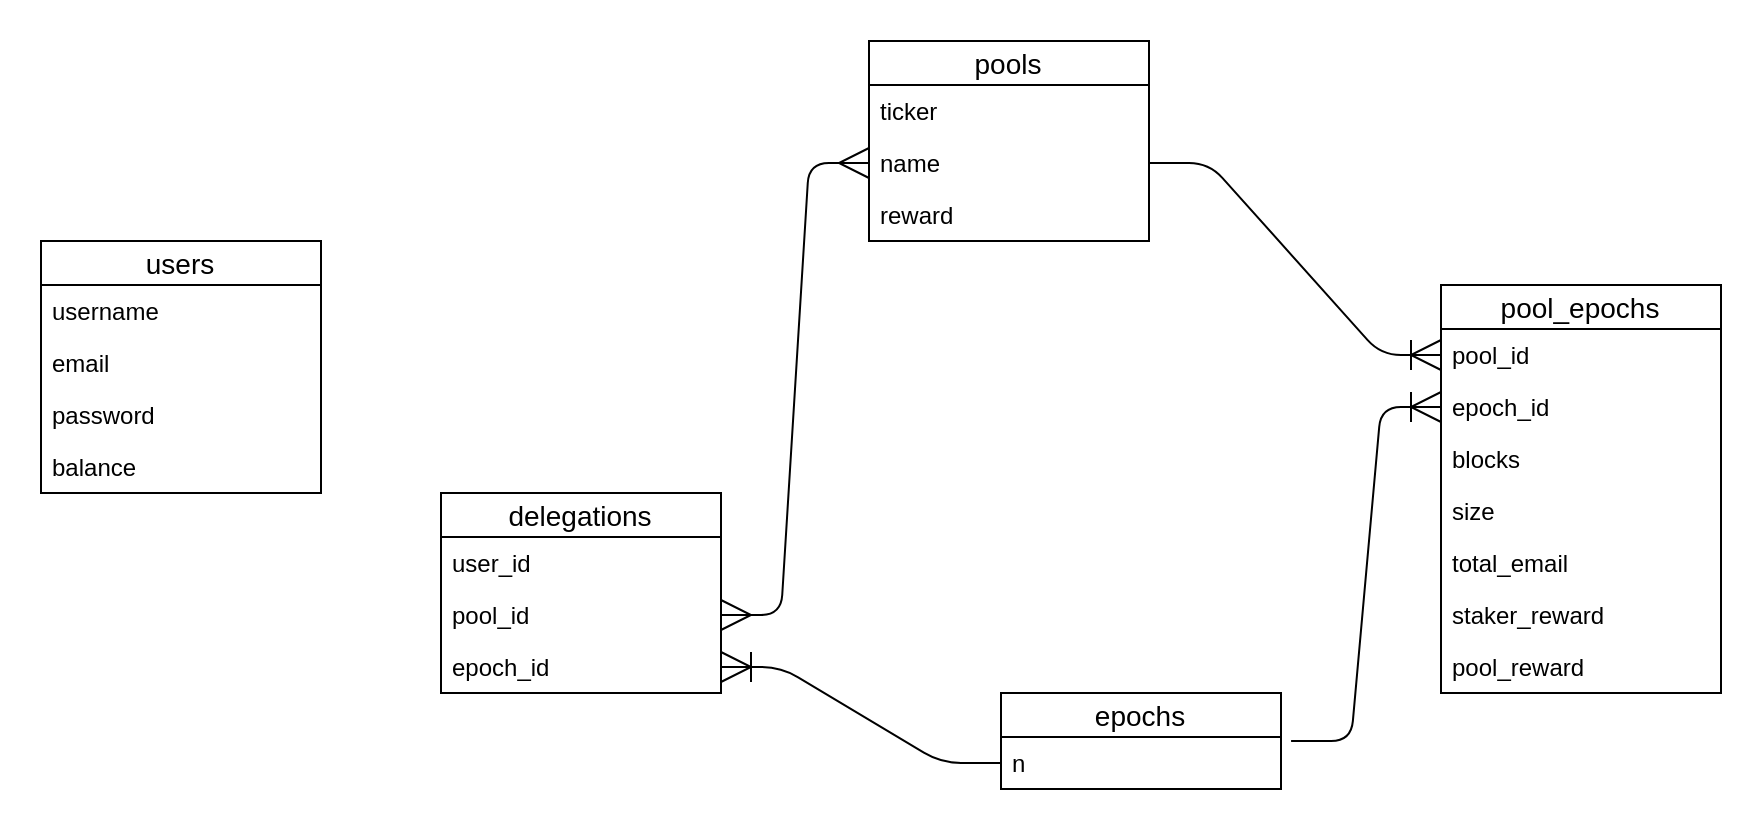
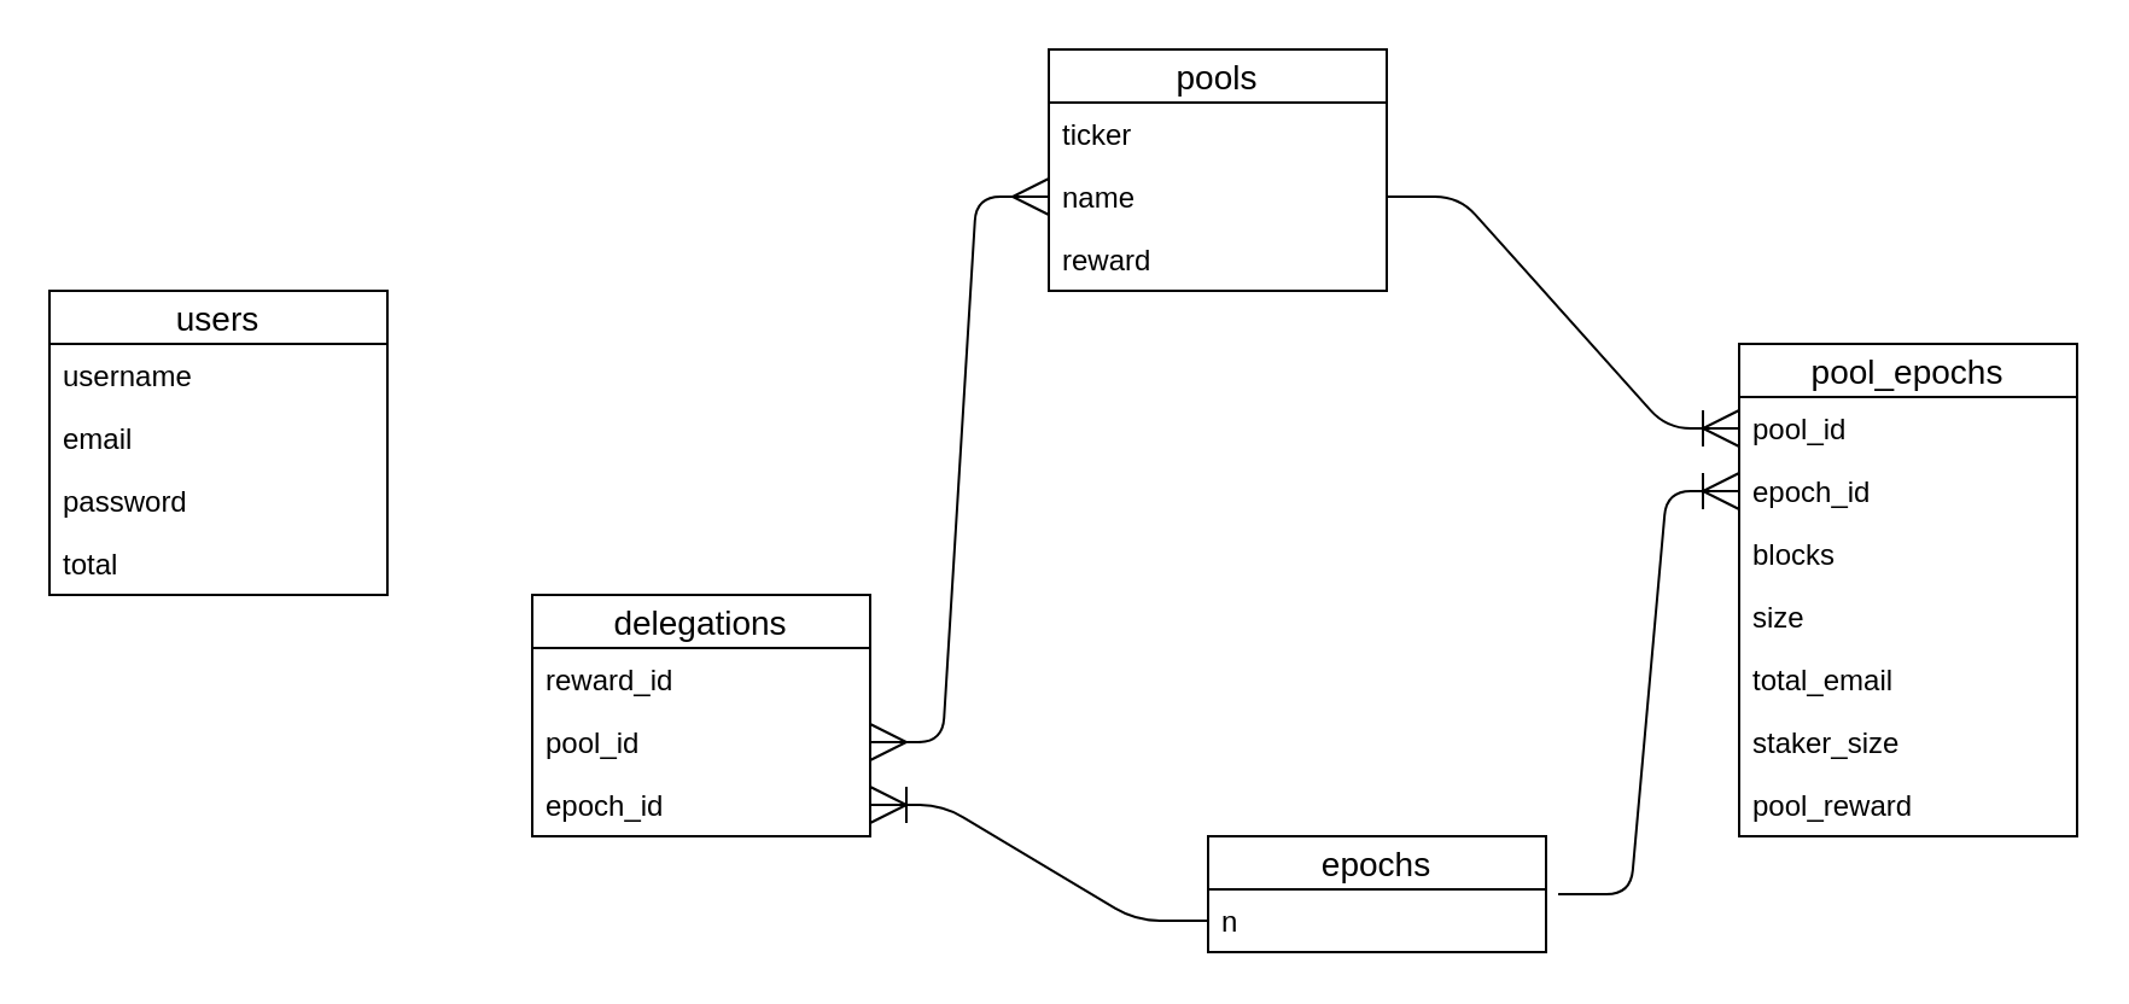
- <mxCell id="8" value="balance" style="text;strokeColor=none;fillColor=none;spacingLeft=4;spacingRight=4;overflow=hidden;rotatable=0;points=[[0,0.5],[1,0.5]];portConstraint=eastwest;fontSize=12;" vertex="1" parent="4"><mxGeometry y="100" width="140" height="26" as="geometry" /></mxCell>
+ <mxCell id="8" value="total" style="text;strokeColor=none;fillColor=none;spacingLeft=4;spacingRight=4;overflow=hidden;rotatable=0;points=[[0,0.5],[1,0.5]];portConstraint=eastwest;fontSize=12;" vertex="1" parent="4"><mxGeometry y="100" width="140" height="26" as="geometry" /></mxCell>
- <mxCell id="11" value="user_id" style="text;strokeColor=none;fillColor=none;spacingLeft=4;spacingRight=4;overflow=hidden;rotatable=0;points=[[0,0.5],[1,0.5]];portConstraint=eastwest;fontSize=12;" vertex="1" parent="10"><mxGeometry y="22" width="140" height="26" as="geometry" /></mxCell>
+ <mxCell id="11" value="reward_id" style="text;strokeColor=none;fillColor=none;spacingLeft=4;spacingRight=4;overflow=hidden;rotatable=0;points=[[0,0.5],[1,0.5]];portConstraint=eastwest;fontSize=12;" vertex="1" parent="10"><mxGeometry y="22" width="140" height="26" as="geometry" /></mxCell>
- <mxCell id="23" value="staker_reward" style="text;strokeColor=none;fillColor=none;spacingLeft=4;spacingRight=4;overflow=hidden;rotatable=0;points=[[0,0.5],[1,0.5]];portConstraint=eastwest;fontSize=12;" vertex="1" parent="17"><mxGeometry y="152" width="140" height="26" as="geometry" /></mxCell>
+ <mxCell id="23" value="staker_size" style="text;strokeColor=none;fillColor=none;spacingLeft=4;spacingRight=4;overflow=hidden;rotatable=0;points=[[0,0.5],[1,0.5]];portConstraint=eastwest;fontSize=12;" vertex="1" parent="17"><mxGeometry y="152" width="140" height="26" as="geometry" /></mxCell>
